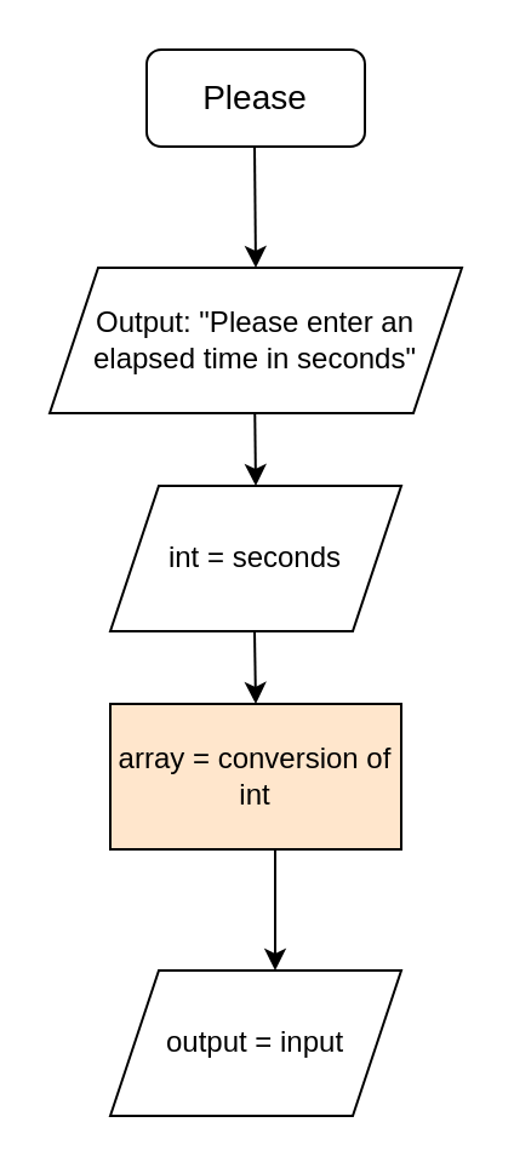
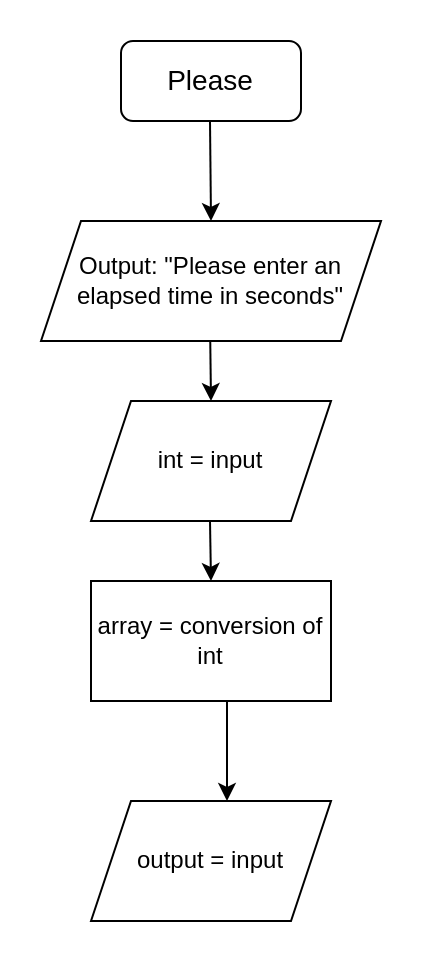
- <mxCell id="6" value="&lt;span&gt;int = seconds&lt;/span&gt;" style="shape=parallelogram;perimeter=parallelogramPerimeter;whiteSpace=wrap;html=1;fixedSize=1;" vertex="1" parent="1"><mxGeometry x="45" y="200" width="120" height="60" as="geometry" /></mxCell>
+ <mxCell id="6" value="&lt;span&gt;int = input&lt;/span&gt;" style="shape=parallelogram;perimeter=parallelogramPerimeter;whiteSpace=wrap;html=1;fixedSize=1;" vertex="1" parent="1"><mxGeometry x="45" y="200" width="120" height="60" as="geometry" /></mxCell>
- <mxCell id="7" value="array = conversion of int" style="rounded=0;whiteSpace=wrap;html=1;fillColor=#ffe6cc;" vertex="1" parent="1"><mxGeometry x="45" y="290" width="120" height="60" as="geometry" /></mxCell>
+ <mxCell id="7" value="array = conversion of int" style="rounded=0;whiteSpace=wrap;html=1;" vertex="1" parent="1"><mxGeometry x="45" y="290" width="120" height="60" as="geometry" /></mxCell>
